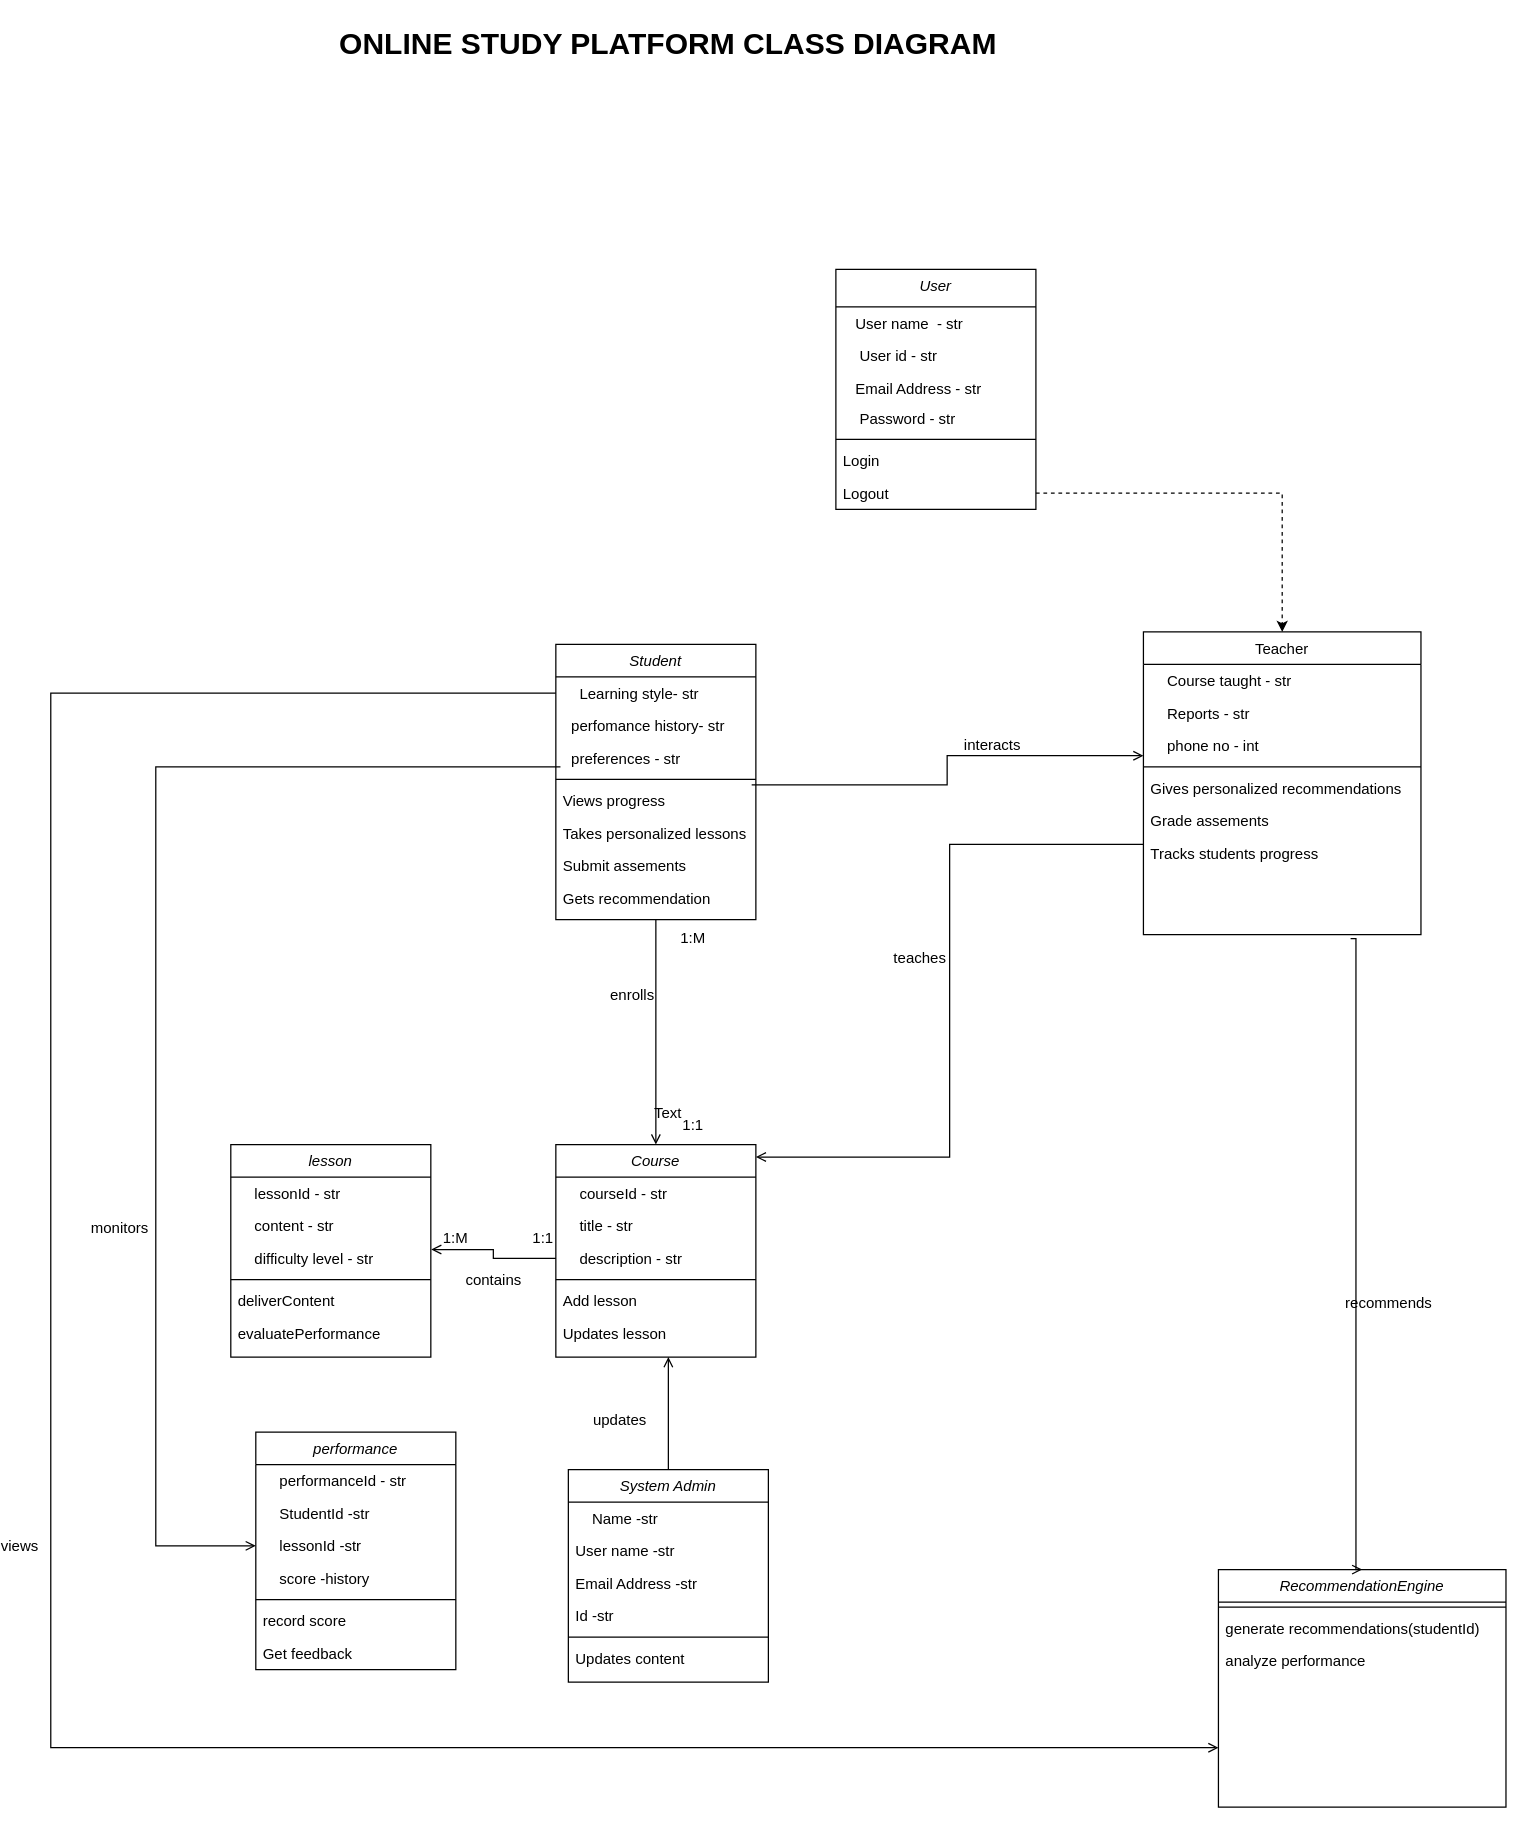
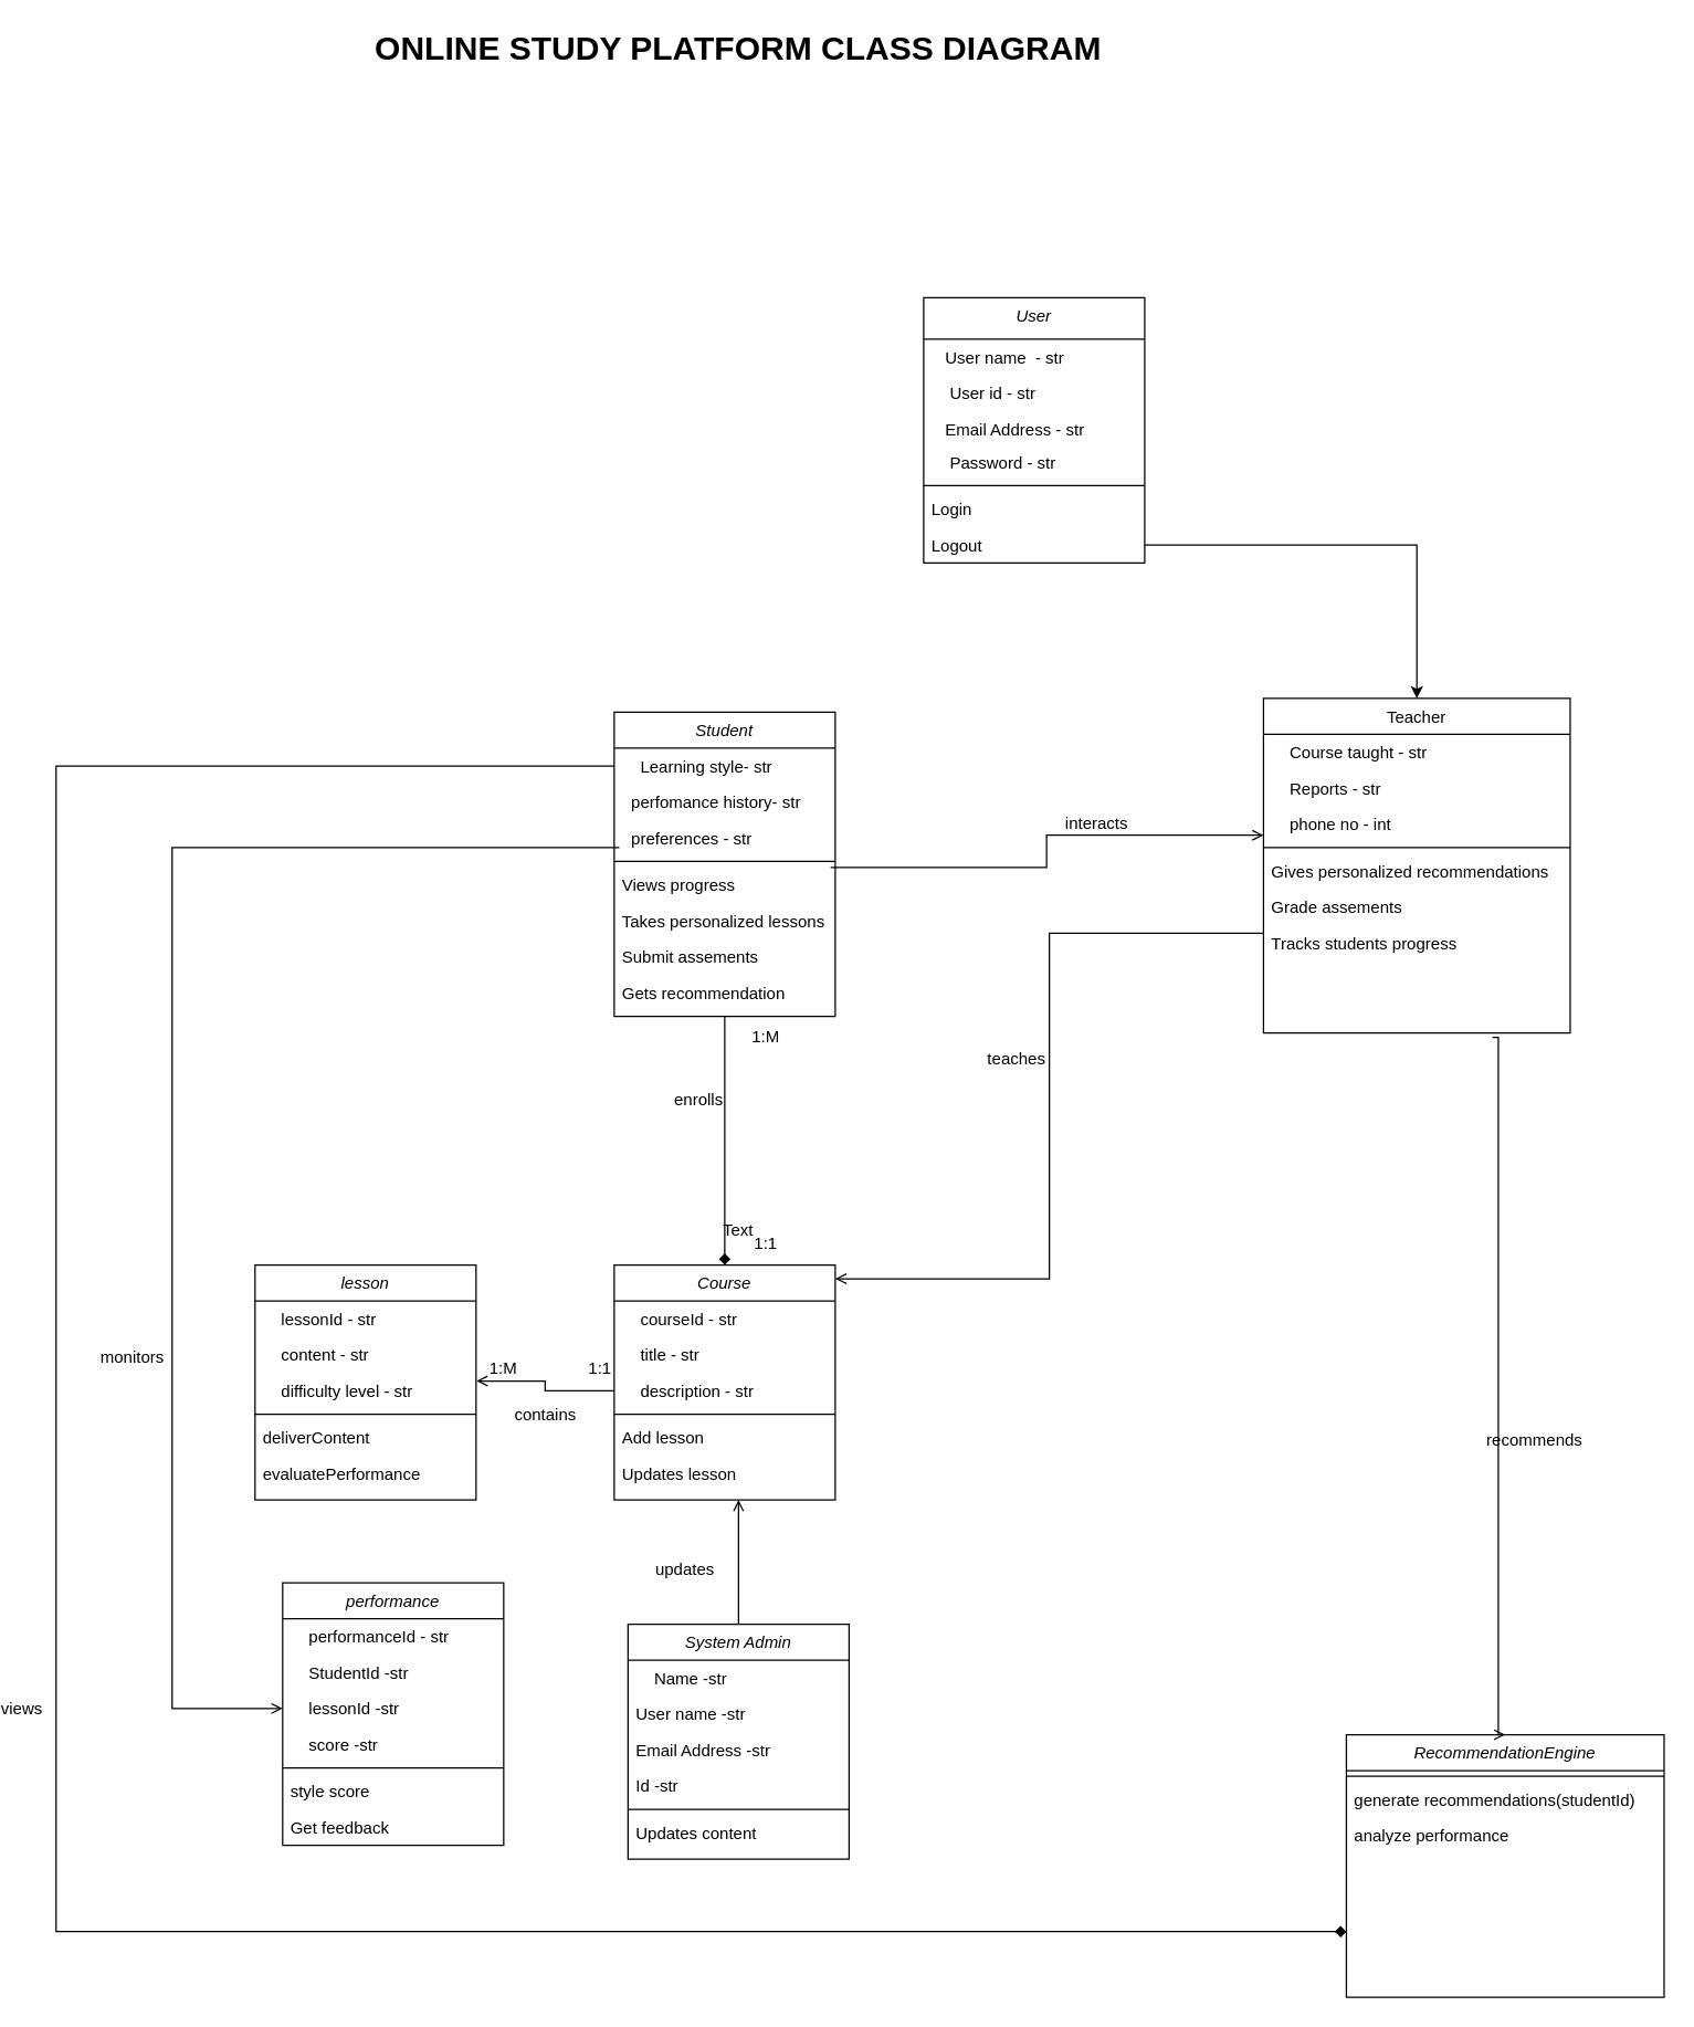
- <mxCell id="52" style="edgeStyle=orthogonalEdgeStyle;rounded=0;orthogonalLoop=1;jettySize=auto;html=1;entryX=0.5;entryY=0;entryDx=0;entryDy=0;dashed=1;" parent="1" source="35" target="11" edge="1"><mxGeometry relative="1" as="geometry" /></mxCell>
+ <mxCell id="52" style="edgeStyle=orthogonalEdgeStyle;rounded=0;orthogonalLoop=1;jettySize=auto;html=1;entryX=0.5;entryY=0;entryDx=0;entryDy=0;" parent="1" source="35" target="11" edge="1"><mxGeometry relative="1" as="geometry" /></mxCell>
- <mxCell id="43" value="" style="endArrow=open;shadow=0;strokeWidth=1;rounded=0;curved=0;endFill=1;edgeStyle=elbowEdgeStyle;elbow=horizontal;exitX=0.5;exitY=1;exitDx=0;exitDy=0;entryX=0.5;entryY=0;entryDx=0;entryDy=0;" parent="1" source="2" target="36" edge="1"><mxGeometry x="0.5" y="41" relative="1" as="geometry"><mxPoint x="494" y="745" as="sourcePoint" /><mxPoint x="504" y="905" as="targetPoint" /><mxPoint x="-40" y="32" as="offset" /></mxGeometry></mxCell>
+ <mxCell id="43" value="" style="endArrow=diamond;shadow=0;strokeWidth=1;rounded=0;curved=0;endFill=1;edgeStyle=elbowEdgeStyle;elbow=horizontal;exitX=0.5;exitY=1;exitDx=0;exitDy=0;entryX=0.5;entryY=0;entryDx=0;entryDy=0;" parent="1" source="2" target="36" edge="1"><mxGeometry x="0.5" y="41" relative="1" as="geometry"><mxPoint x="494" y="745" as="sourcePoint" /><mxPoint x="504" y="905" as="targetPoint" /><mxPoint x="-40" y="32" as="offset" /></mxGeometry></mxCell>
- <mxCell id="57" value="    score -history" style="text;align=left;verticalAlign=top;spacingLeft=4;spacingRight=4;overflow=hidden;rotatable=0;points=[[0,0.5],[1,0.5]];portConstraint=eastwest;rounded=0;shadow=0;html=0;" parent="53" vertex="1"><mxGeometry y="104" width="160" height="26" as="geometry" /></mxCell>
+ <mxCell id="57" value="    score -str" style="text;align=left;verticalAlign=top;spacingLeft=4;spacingRight=4;overflow=hidden;rotatable=0;points=[[0,0.5],[1,0.5]];portConstraint=eastwest;rounded=0;shadow=0;html=0;" parent="53" vertex="1"><mxGeometry y="104" width="160" height="26" as="geometry" /></mxCell>
- <mxCell id="59" value="record score" style="text;align=left;verticalAlign=top;spacingLeft=4;spacingRight=4;overflow=hidden;rotatable=0;points=[[0,0.5],[1,0.5]];portConstraint=eastwest;" parent="53" vertex="1"><mxGeometry y="138" width="160" height="26" as="geometry" /></mxCell>
+ <mxCell id="59" value="style score" style="text;align=left;verticalAlign=top;spacingLeft=4;spacingRight=4;overflow=hidden;rotatable=0;points=[[0,0.5],[1,0.5]];portConstraint=eastwest;" parent="53" vertex="1"><mxGeometry y="138" width="160" height="26" as="geometry" /></mxCell>
- <mxCell id="75" value="" style="endArrow=open;shadow=0;strokeWidth=1;rounded=0;curved=0;endFill=1;edgeStyle=elbowEdgeStyle;elbow=horizontal;exitX=0;exitY=0.5;exitDx=0;exitDy=0;entryX=0;entryY=0.75;entryDx=0;entryDy=0;" edge="1" parent="1" source="3" target="61"><mxGeometry x="0.5" y="41" relative="1" as="geometry"><mxPoint x="344" y="335" as="sourcePoint" /><mxPoint x="100" y="958" as="targetPoint" /><mxPoint x="-40" y="32" as="offset" /><Array as="points"><mxPoint x="20" y="677" /></Array></mxGeometry></mxCell>
+ <mxCell id="75" value="" style="endArrow=diamond;shadow=0;strokeWidth=1;rounded=0;curved=0;endFill=1;edgeStyle=elbowEdgeStyle;elbow=horizontal;exitX=0;exitY=0.5;exitDx=0;exitDy=0;entryX=0;entryY=0.75;entryDx=0;entryDy=0;" edge="1" parent="1" source="3" target="61"><mxGeometry x="0.5" y="41" relative="1" as="geometry"><mxPoint x="344" y="335" as="sourcePoint" /><mxPoint x="100" y="958" as="targetPoint" /><mxPoint x="-40" y="32" as="offset" /><Array as="points"><mxPoint x="20" y="677" /></Array></mxGeometry></mxCell>
